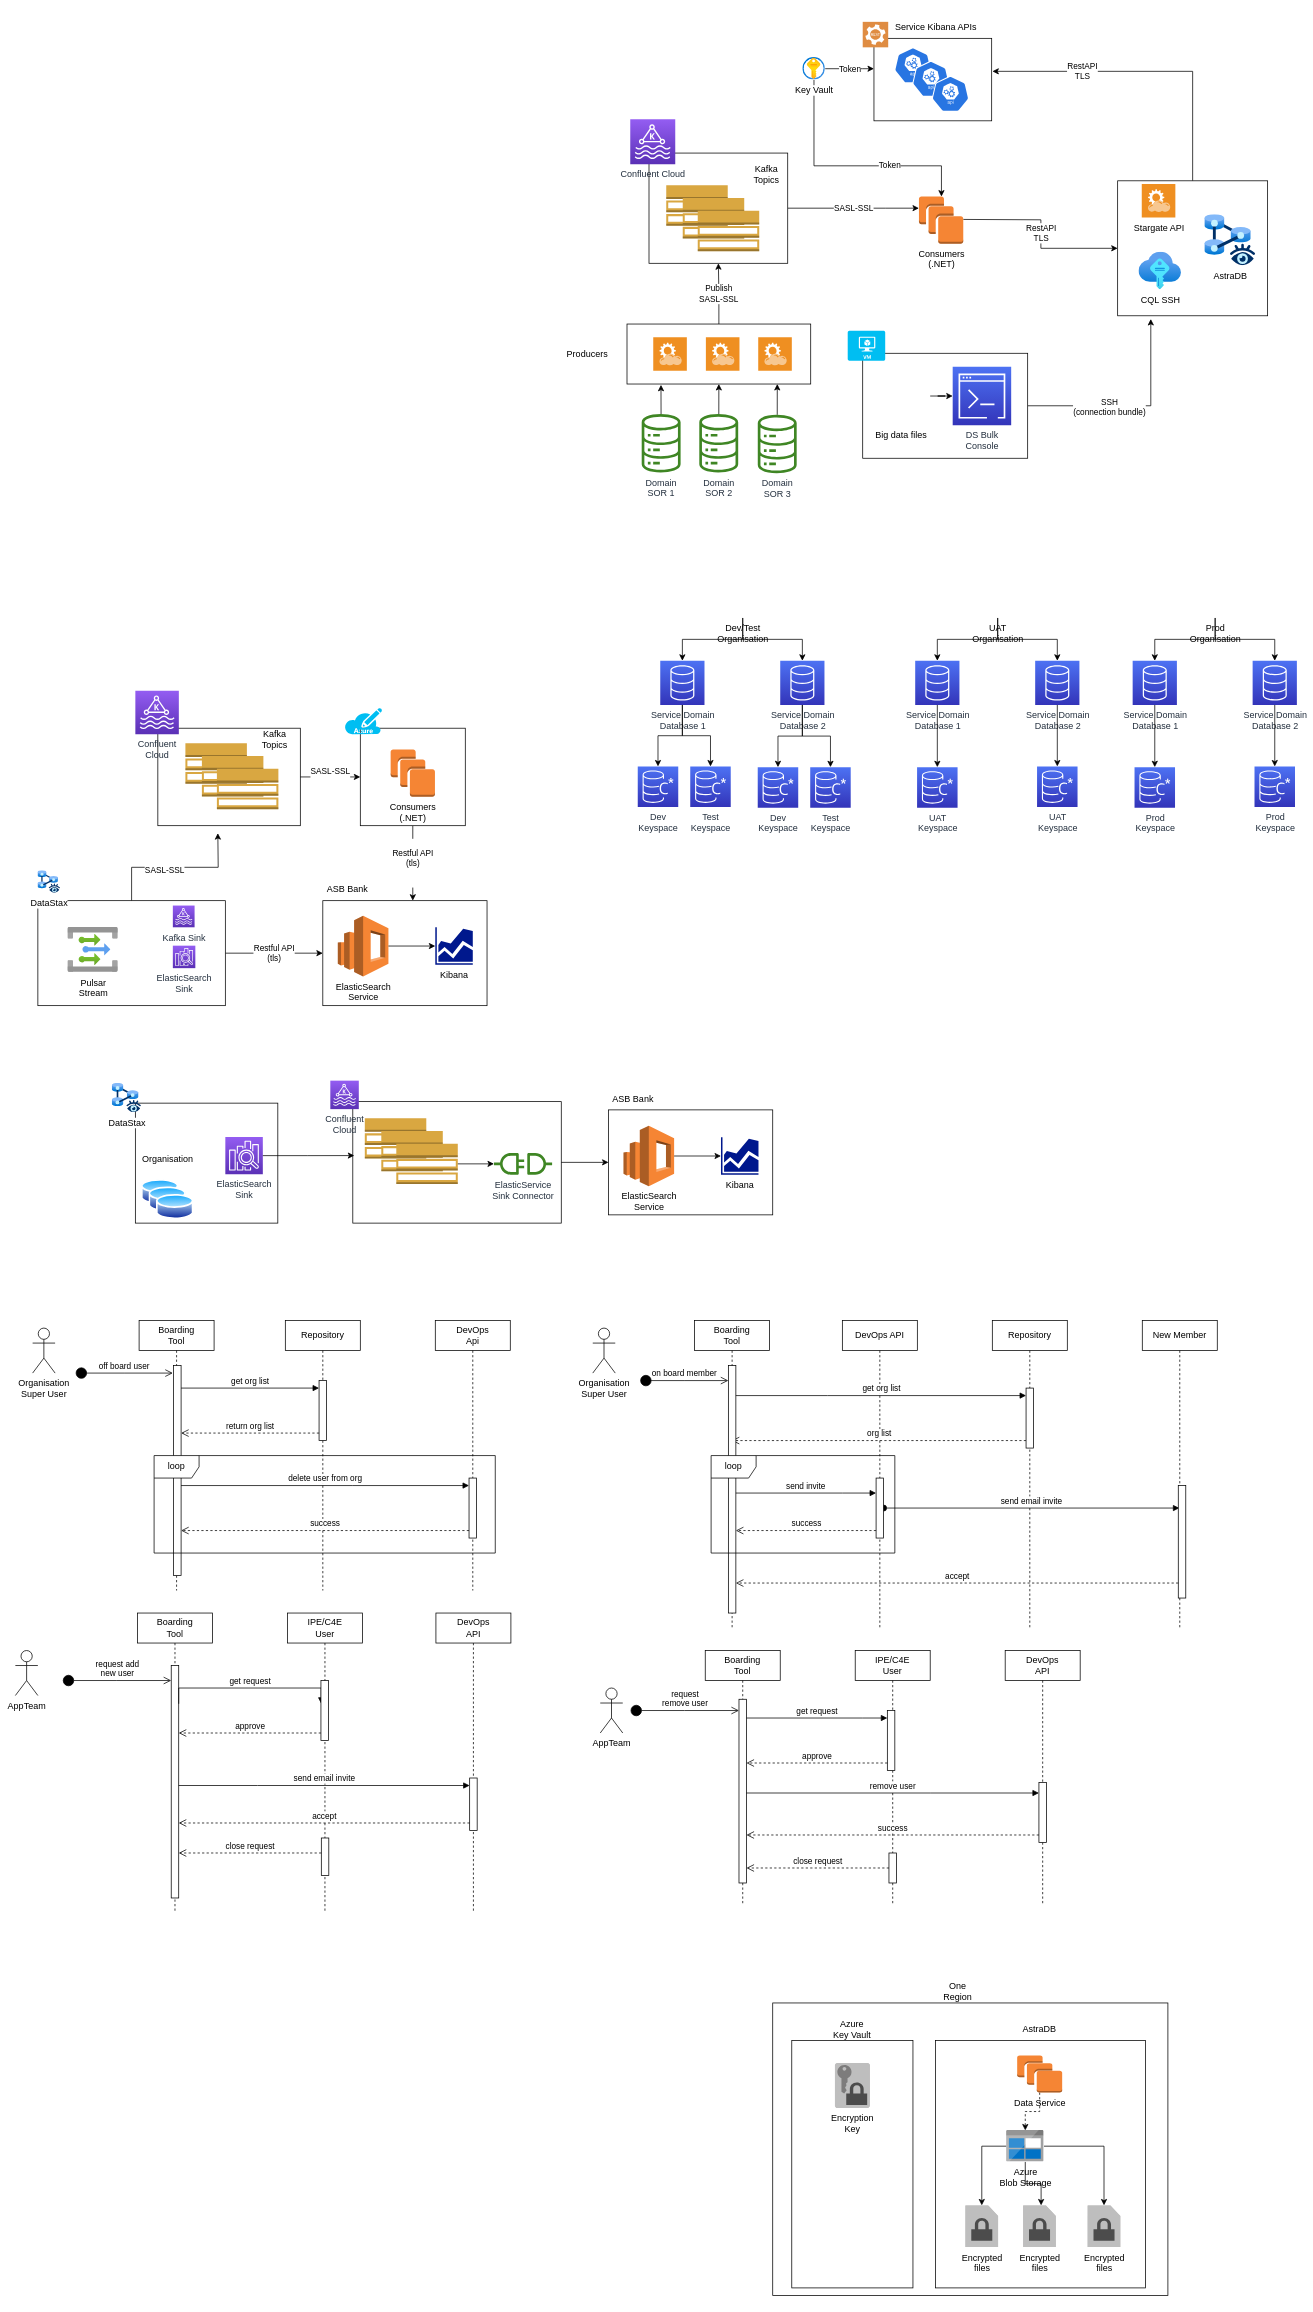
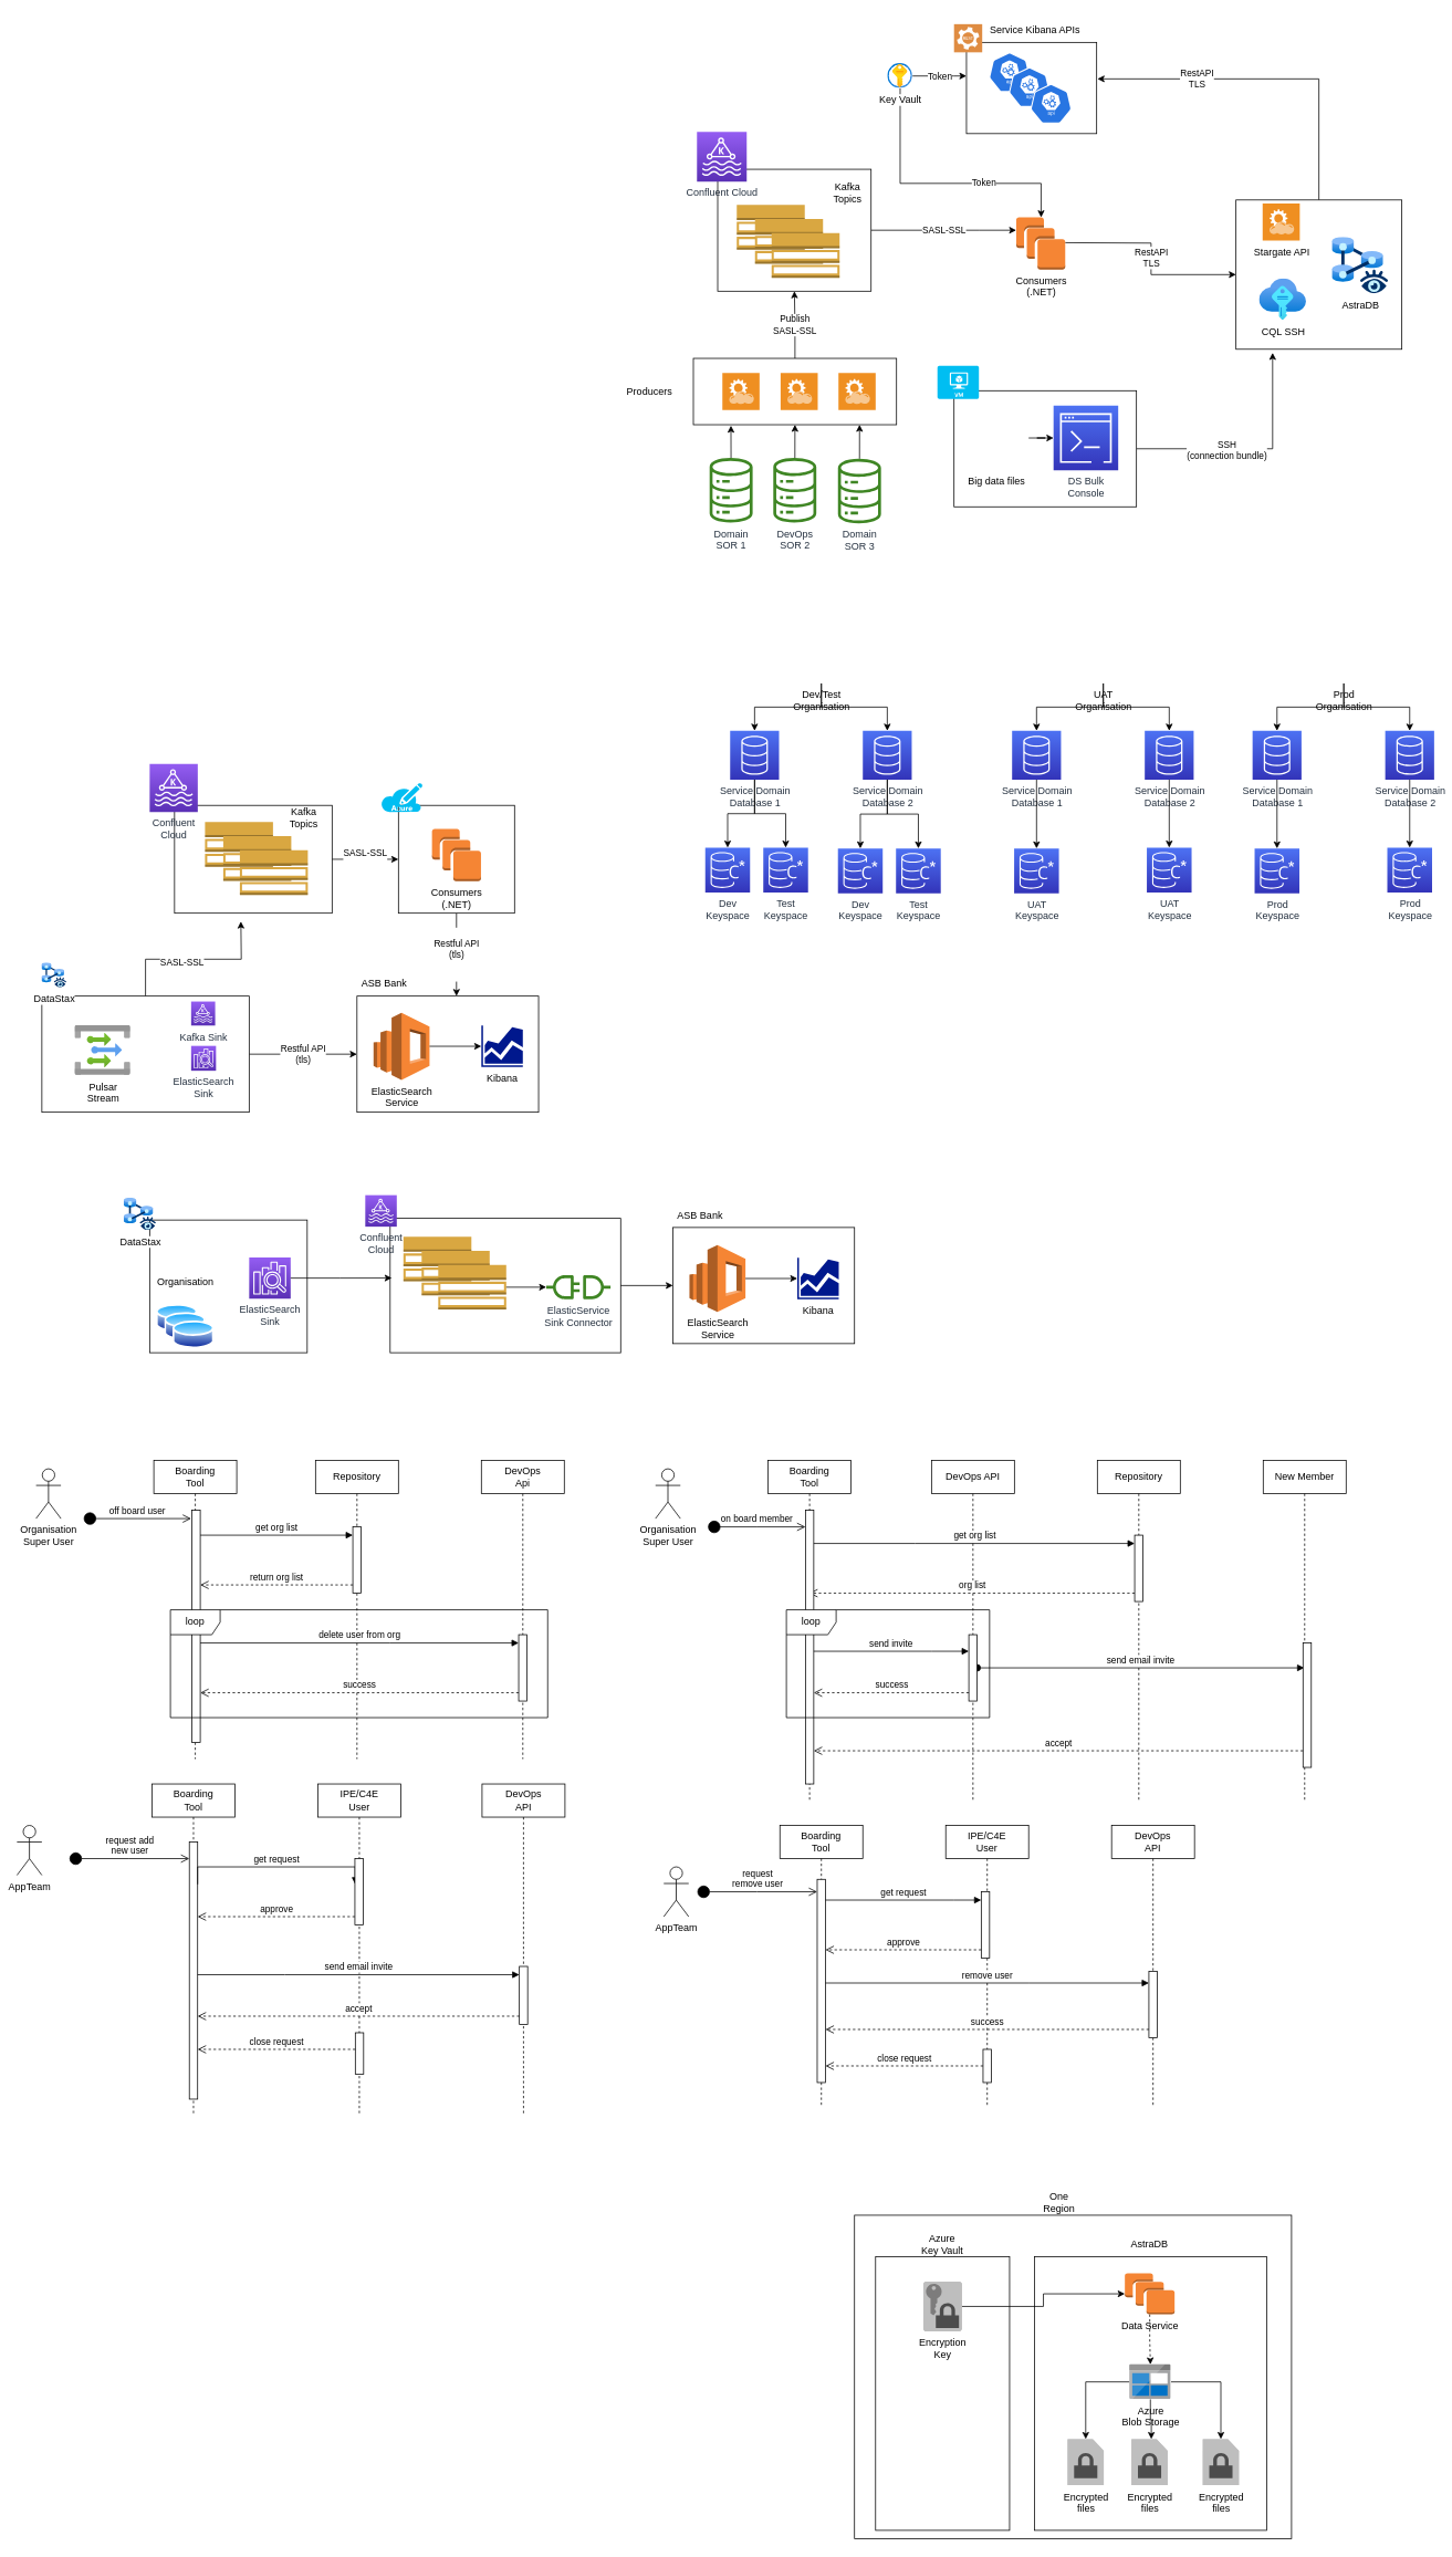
- <mxCell id="143" value="Domain&lt;br&gt;SOR 2" style="sketch=0;outlineConnect=0;fontColor=#232F3E;gradientColor=none;fillColor=#3F8624;strokeColor=none;dashed=0;verticalLabelPosition=bottom;verticalAlign=top;align=center;html=1;fontSize=12;fontStyle=0;aspect=fixed;pointerEvents=1;shape=mxgraph.aws4.iot_analytics_data_store;" vertex="1" parent="142"><mxGeometry x="178.0" y="101" width="54" height="78" as="geometry" /></mxCell>
+ <mxCell id="143" value="DevOps&lt;br&gt;SOR 2" style="sketch=0;outlineConnect=0;fontColor=#232F3E;gradientColor=none;fillColor=#3F8624;strokeColor=none;dashed=0;verticalLabelPosition=bottom;verticalAlign=top;align=center;html=1;fontSize=12;fontStyle=0;aspect=fixed;pointerEvents=1;shape=mxgraph.aws4.iot_analytics_data_store;" vertex="1" parent="142"><mxGeometry x="178.0" y="101" width="54" height="78" as="geometry" /></mxCell>
+ <mxCell id="115" style="edgeStyle=orthogonalEdgeStyle;rounded=0;orthogonalLoop=1;jettySize=auto;html=1;" parent="100" source="116" target="114" edge="1"><mxGeometry relative="1" as="geometry" /></mxCell>
- <mxCell id="106" value="Azure&lt;br&gt;Blob Storage" style="image;sketch=0;aspect=fixed;html=1;points=[];align=center;fontSize=12;image=img/lib/mscae/BlobBlock.svg;" parent="100" vertex="1"><mxGeometry x="311.75" y="200" width="50" height="42" as="geometry" /></mxCell>
+ <mxCell id="106" value="Azure&lt;br&gt;Blob Storage" style="image;sketch=0;aspect=fixed;html=1;points=[];align=center;fontSize=12;image=img/lib/mscae/BlobBlock.svg;" parent="100" vertex="1"><mxGeometry x="331.75" y="210" width="50" height="42" as="geometry" /></mxCell>
